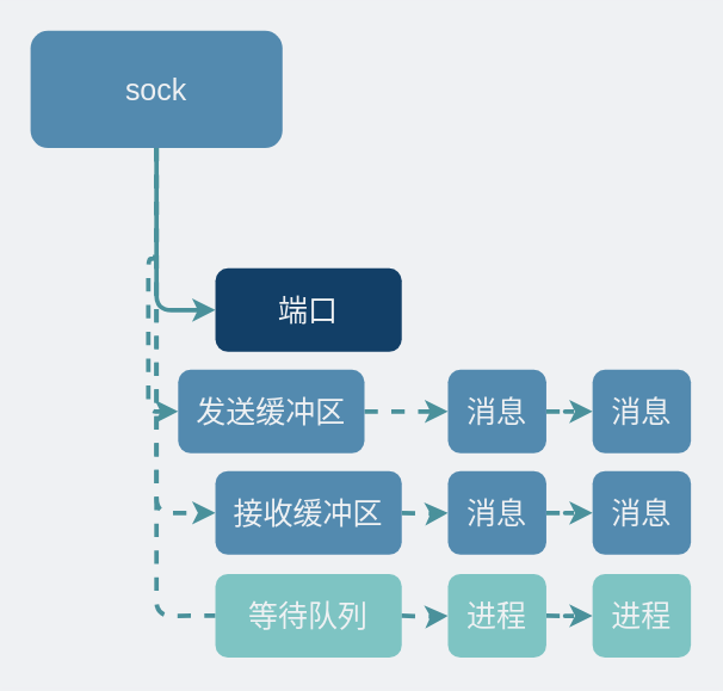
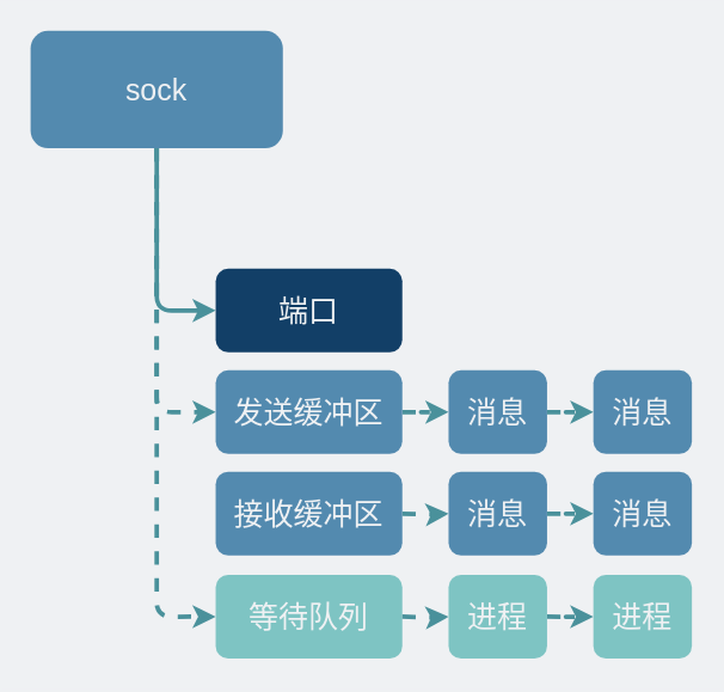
- <mxCell id="9" value="&lt;span style=&quot;color: rgb(239, 241, 243); font-size: 20px;&quot;&gt;发送缓冲区&lt;/span&gt;" style="rounded=1;whiteSpace=wrap;html=1;fillColor=#538AAF;strokeColor=none;" vertex="1" parent="1"><mxGeometry x="119" y="247.25" width="125" height="56" as="geometry" /></mxCell>
+ <mxCell id="9" value="&lt;span style=&quot;color: rgb(239, 241, 243); font-size: 20px;&quot;&gt;发送缓冲区&lt;/span&gt;" style="rounded=1;whiteSpace=wrap;html=1;fillColor=#538AAF;strokeColor=none;" vertex="1" parent="1"><mxGeometry x="144" y="247.25" width="125" height="56" as="geometry" /></mxCell>
- <mxCell id="4" style="edgeStyle=orthogonalEdgeStyle;rounded=1;orthogonalLoop=1;jettySize=auto;html=1;exitX=0.5;exitY=1;exitDx=0;exitDy=0;entryX=0;entryY=0.5;entryDx=0;entryDy=0;strokeColor=#4A919B;strokeWidth=3;dashed=1;" edge="1" parent="1" source="6" target="10"><mxGeometry relative="1" as="geometry" /></mxCell>
- <mxCell id="5" style="edgeStyle=orthogonalEdgeStyle;rounded=1;orthogonalLoop=1;jettySize=auto;html=1;exitX=0.5;exitY=1;exitDx=0;exitDy=0;entryX=0;entryY=0.5;entryDx=0;entryDy=0;strokeColor=#4A919B;strokeWidth=3;dashed=1;endArrow=none;" edge="1" parent="1" source="6" target="11"><mxGeometry relative="1" as="geometry" /></mxCell>
+ <mxCell id="5" style="edgeStyle=orthogonalEdgeStyle;rounded=1;orthogonalLoop=1;jettySize=auto;html=1;exitX=0.5;exitY=1;exitDx=0;exitDy=0;entryX=0;entryY=0.5;entryDx=0;entryDy=0;strokeColor=#4A919B;strokeWidth=3;dashed=1;" edge="1" parent="1" source="6" target="11"><mxGeometry relative="1" as="geometry" /></mxCell>
